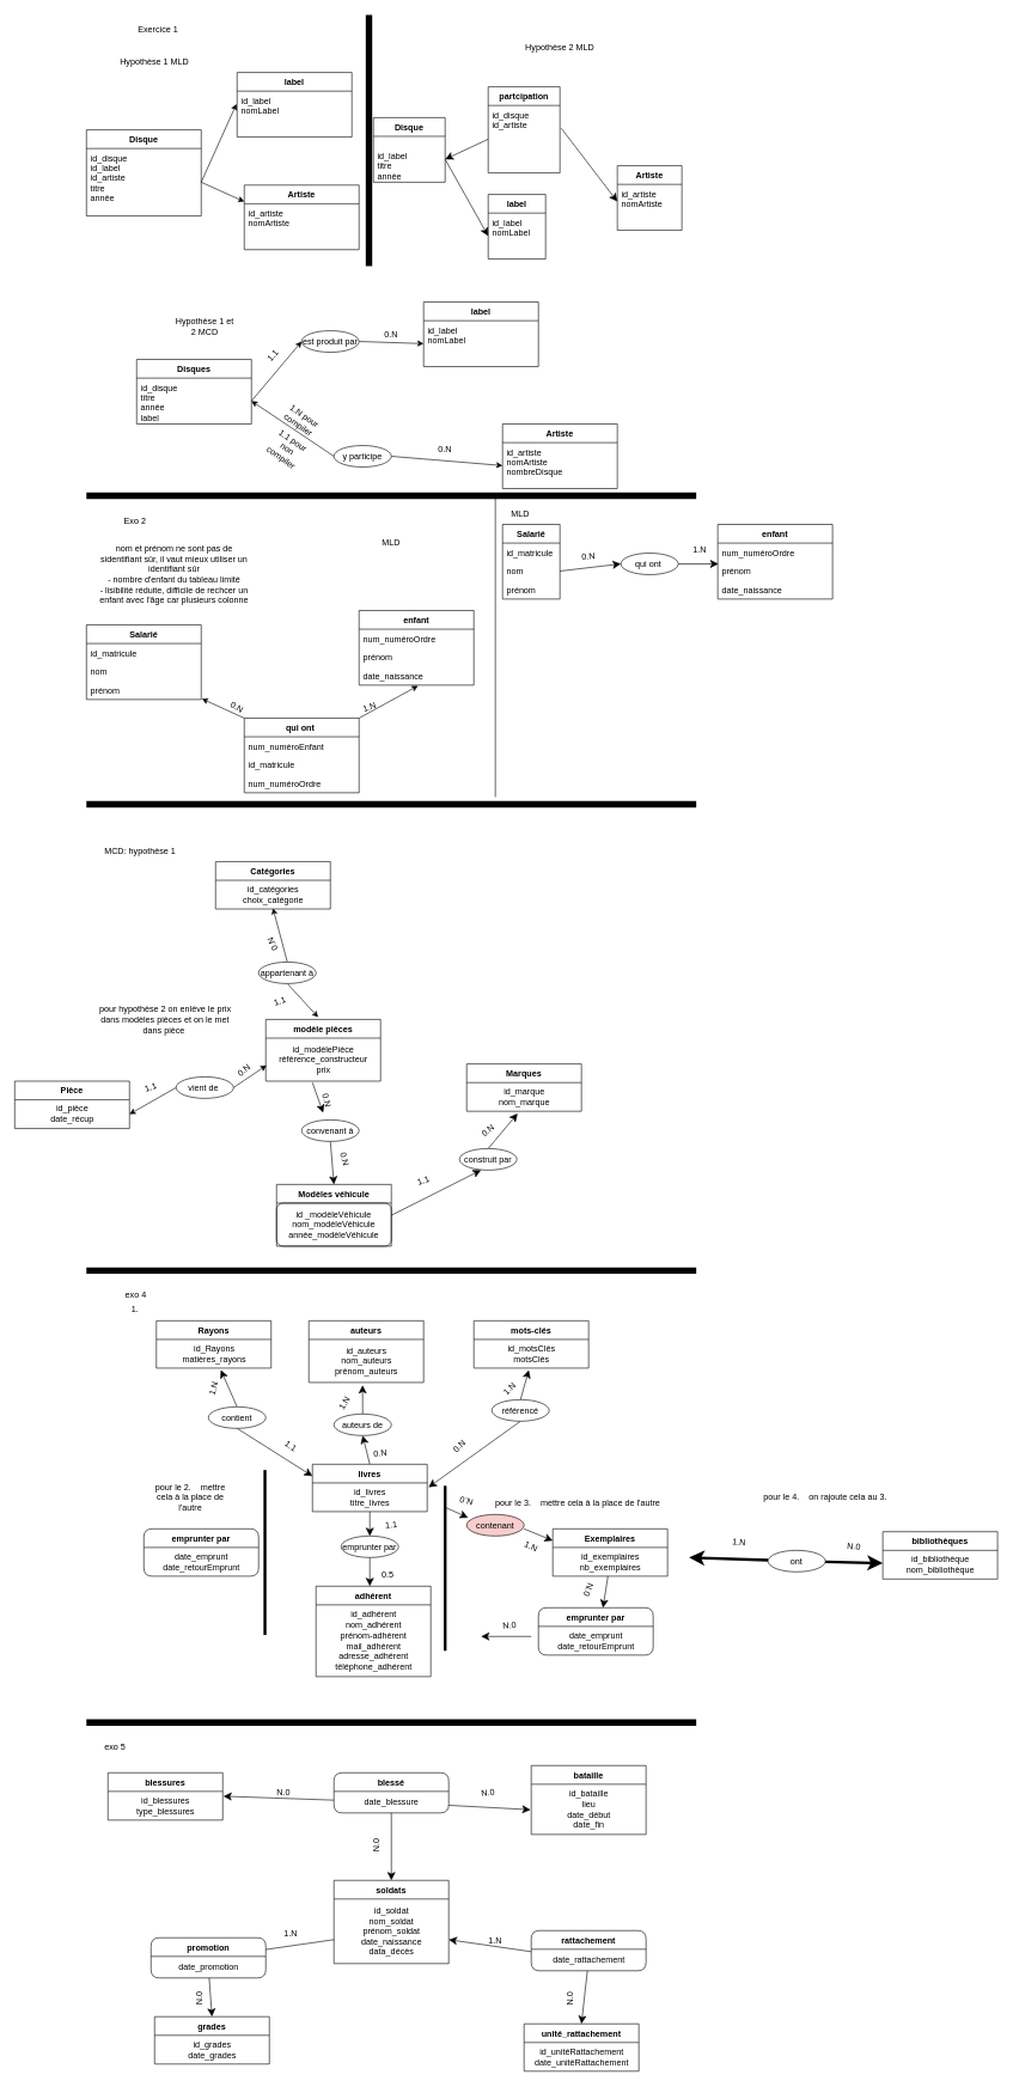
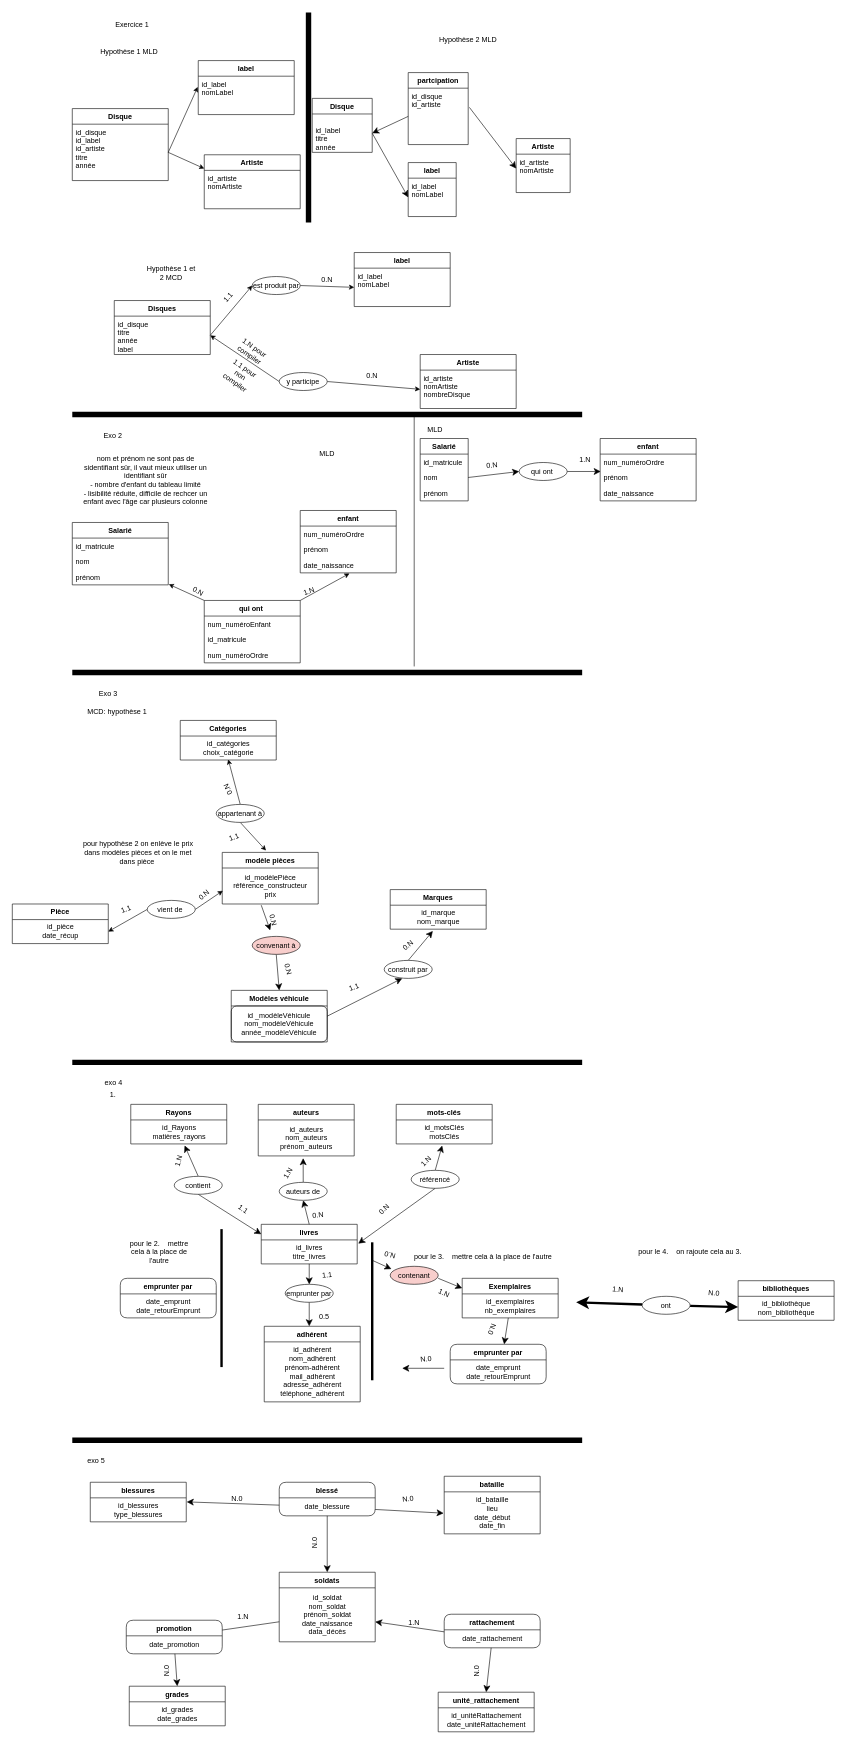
+ <mxCell id="47" value="Exo 3" style="text;strokeColor=none;align=center;fillColor=none;html=1;verticalAlign=middle;whiteSpace=wrap;rounded=0;shadow=0;labelBorderColor=none;sketch=0;strokeWidth=1;" vertex="1" parent="1"><mxGeometry x="150" y="1140" width="60" height="30" as="geometry" /></mxCell>
- <mxCell id="99" value="convenant à" style="ellipse" vertex="1" parent="1"><mxGeometry x="420" y="1560" width="80" height="30" as="geometry" /></mxCell>
+ <mxCell id="99" value="convenant à" style="ellipse;fillColor=#f8cecc;" vertex="1" parent="1"><mxGeometry x="420" y="1560" width="80" height="30" as="geometry" /></mxCell>
